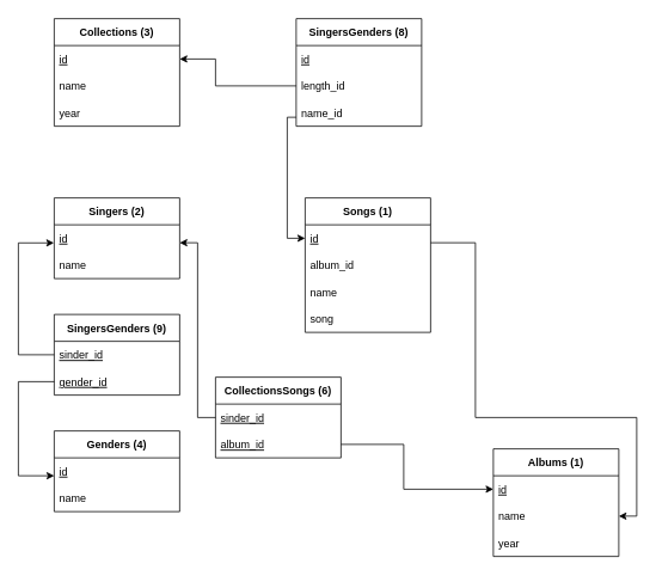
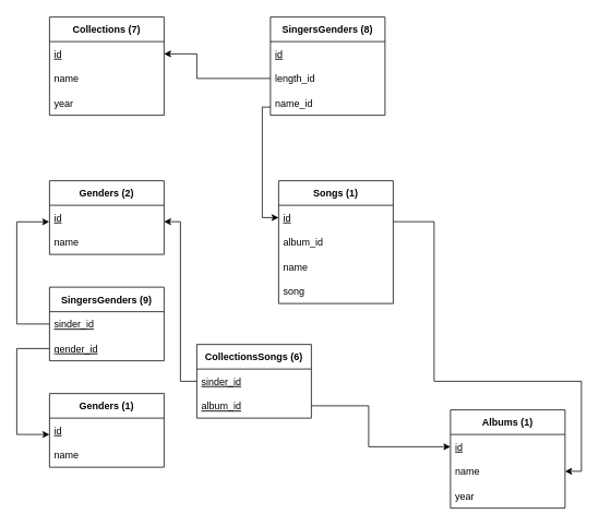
- <mxCell id="25" value="Collections (3)" style="swimlane;fontStyle=1;childLayout=stackLayout;horizontal=1;startSize=30;horizontalStack=0;resizeParent=1;resizeParentMax=0;resizeLast=0;collapsible=1;marginBottom=0;" parent="1" vertex="1"><mxGeometry x="60" y="20" width="140" height="120" as="geometry"><mxRectangle x="340" y="240" width="80" height="30" as="alternateBounds" /></mxGeometry></mxCell>
+ <mxCell id="25" value="Collections (7)" style="swimlane;fontStyle=1;childLayout=stackLayout;horizontal=1;startSize=30;horizontalStack=0;resizeParent=1;resizeParentMax=0;resizeLast=0;collapsible=1;marginBottom=0;" parent="1" vertex="1"><mxGeometry x="60" y="20" width="140" height="120" as="geometry"><mxRectangle x="340" y="240" width="80" height="30" as="alternateBounds" /></mxGeometry></mxCell>
- <mxCell id="6" value="Singers (2)" style="swimlane;fontStyle=1;childLayout=stackLayout;horizontal=1;startSize=30;horizontalStack=0;resizeParent=1;resizeParentMax=0;resizeLast=0;collapsible=1;marginBottom=0;" parent="1" vertex="1"><mxGeometry x="60" y="220" width="140" height="90" as="geometry" /></mxCell>
+ <mxCell id="6" value="Genders (2)" style="swimlane;fontStyle=1;childLayout=stackLayout;horizontal=1;startSize=30;horizontalStack=0;resizeParent=1;resizeParentMax=0;resizeLast=0;collapsible=1;marginBottom=0;" parent="1" vertex="1"><mxGeometry x="60" y="220" width="140" height="90" as="geometry" /></mxCell>
- <mxCell id="14" value="Genders (4)" style="swimlane;fontStyle=1;childLayout=stackLayout;horizontal=1;startSize=30;horizontalStack=0;resizeParent=1;resizeParentMax=0;resizeLast=0;collapsible=1;marginBottom=0;" parent="1" vertex="1"><mxGeometry x="60" y="480" width="140" height="90" as="geometry" /></mxCell>
+ <mxCell id="14" value="Genders (1)" style="swimlane;fontStyle=1;childLayout=stackLayout;horizontal=1;startSize=30;horizontalStack=0;resizeParent=1;resizeParentMax=0;resizeLast=0;collapsible=1;marginBottom=0;" parent="1" vertex="1"><mxGeometry x="60" y="480" width="140" height="90" as="geometry" /></mxCell>
